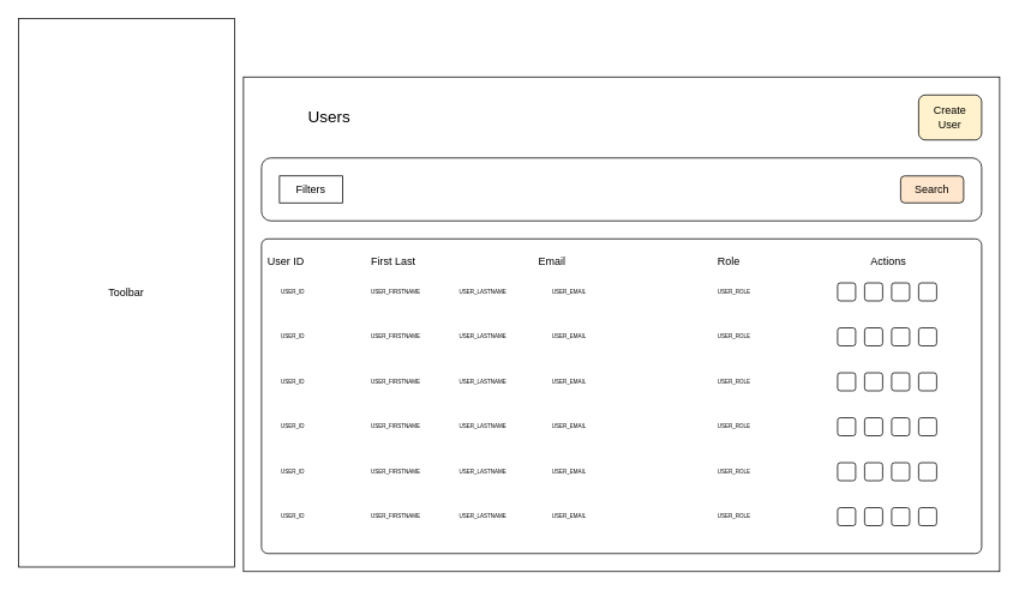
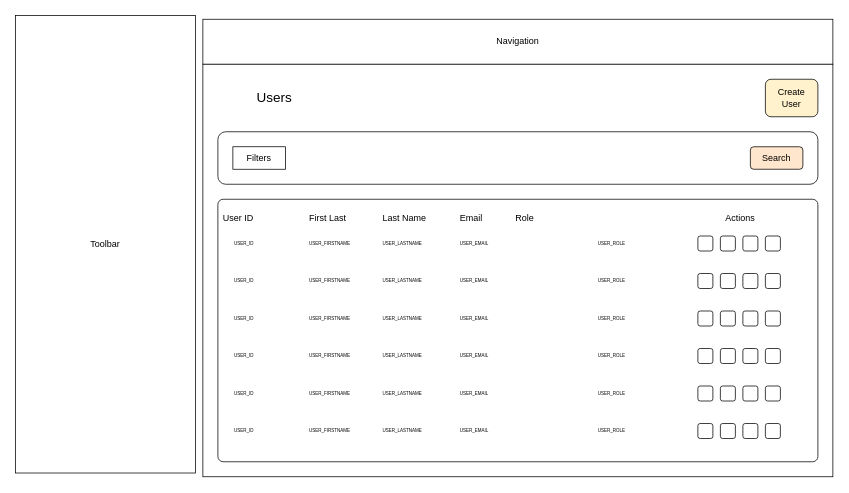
+ <mxCell id="3" value="Navigation" style="rounded=0;whiteSpace=wrap;html=1;" vertex="1" parent="1"><mxGeometry x="270" y="25" width="840" height="60" as="geometry" /></mxCell>
+ <mxCell id="34" value="Last Name" style="text;html=1;align=left;verticalAlign=middle;resizable=0;points=[];autosize=1;strokeColor=none;fillColor=none;fontSize=12;" vertex="1" parent="1"><mxGeometry x="508" y="275" width="80" height="30" as="geometry" /></mxCell>
- <mxCell id="13" value="Email" style="text;html=1;align=left;verticalAlign=middle;resizable=0;points=[];autosize=1;strokeColor=none;fillColor=none;fontSize=12;" vertex="1" parent="1"><mxGeometry x="596" y="275" width="50" height="30" as="geometry" /></mxCell>
+ <mxCell id="13" value="Email" style="text;html=1;align=left;verticalAlign=middle;resizable=0;points=[];autosize=1;strokeColor=none;fillColor=none;fontSize=12;" vertex="1" parent="1"><mxGeometry x="611" y="275" width="50" height="30" as="geometry" /></mxCell>
- <mxCell id="39" value="Role" style="text;html=1;align=left;verticalAlign=middle;resizable=0;points=[];autosize=1;strokeColor=none;fillColor=none;fontSize=12;" vertex="1" parent="1"><mxGeometry x="795" y="275" width="50" height="30" as="geometry" /></mxCell>
+ <mxCell id="39" value="Role" style="text;html=1;align=left;verticalAlign=middle;resizable=0;points=[];autosize=1;strokeColor=none;fillColor=none;fontSize=12;" vertex="1" parent="1"><mxGeometry x="685" y="275" width="50" height="30" as="geometry" /></mxCell>
